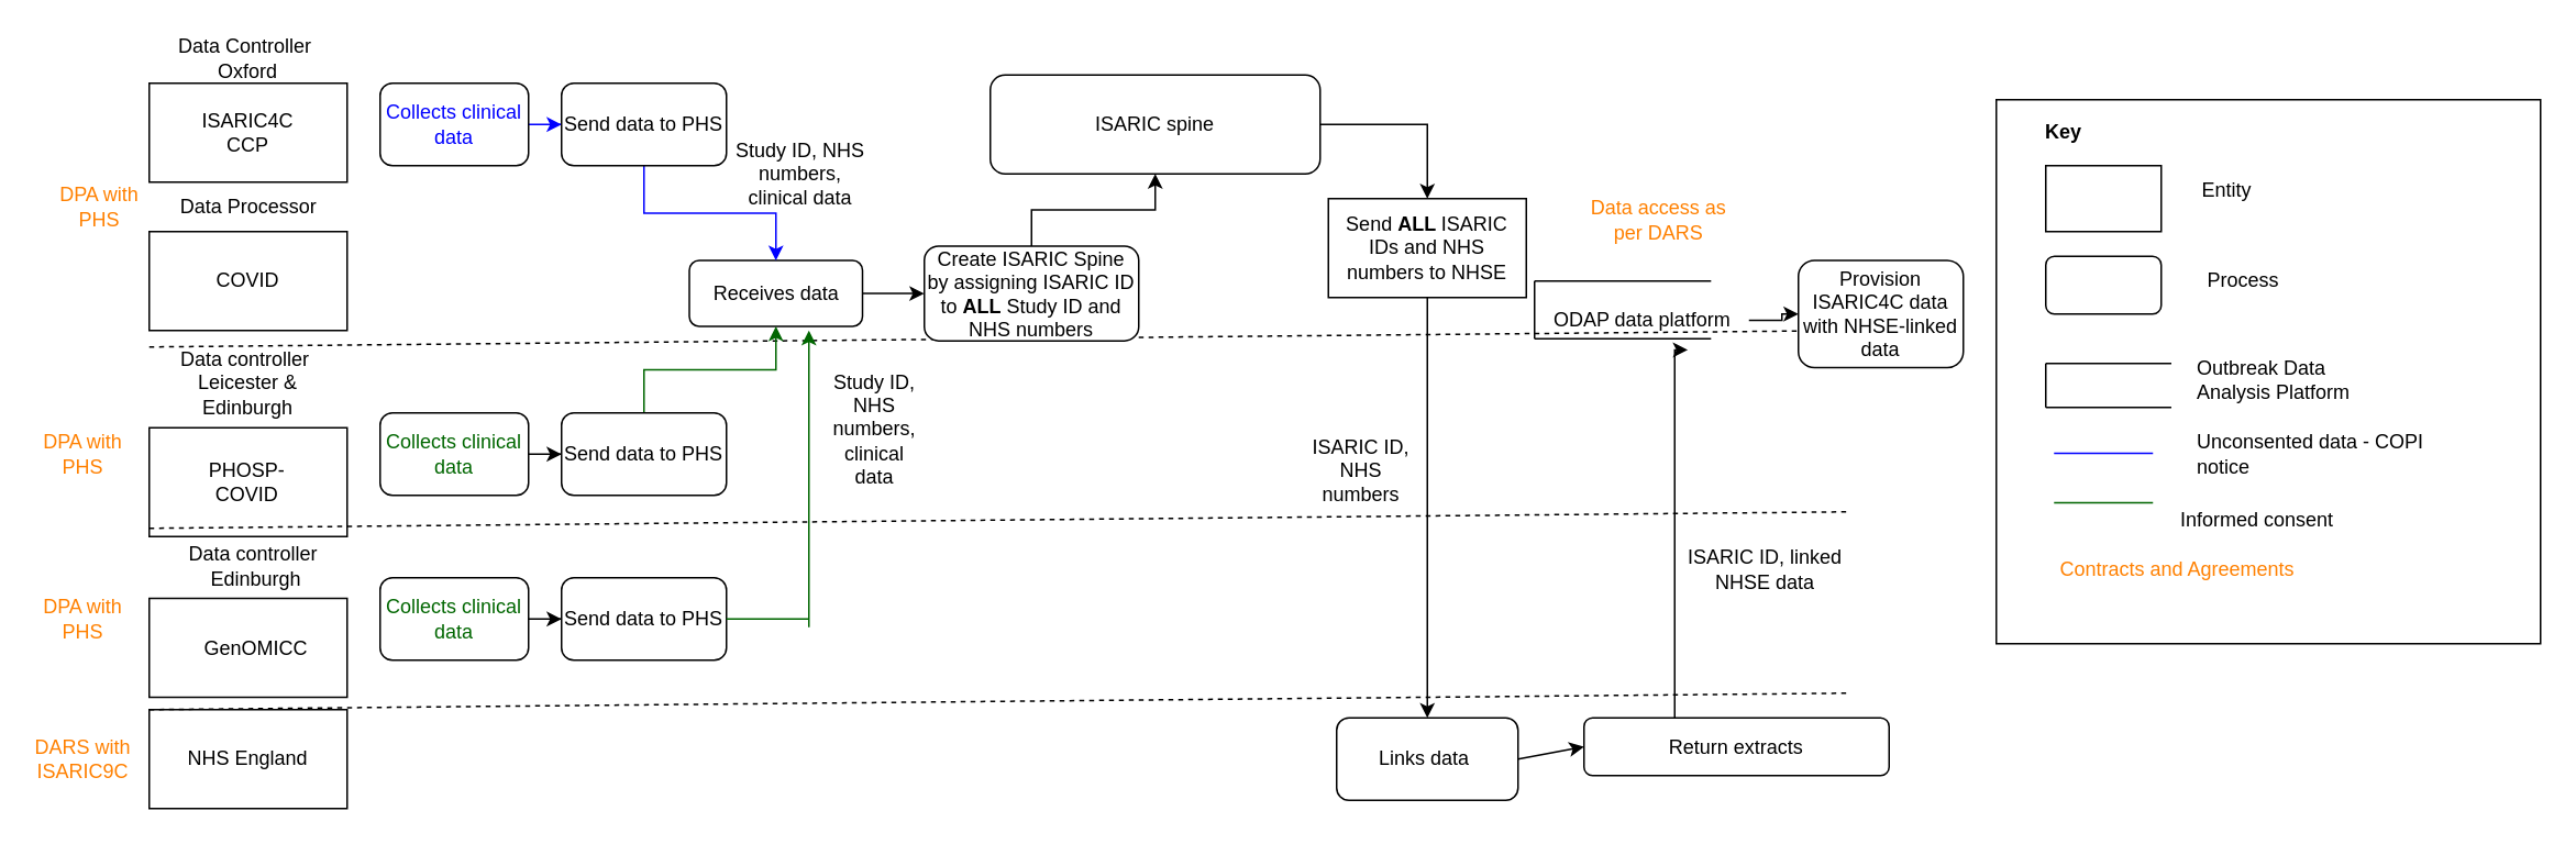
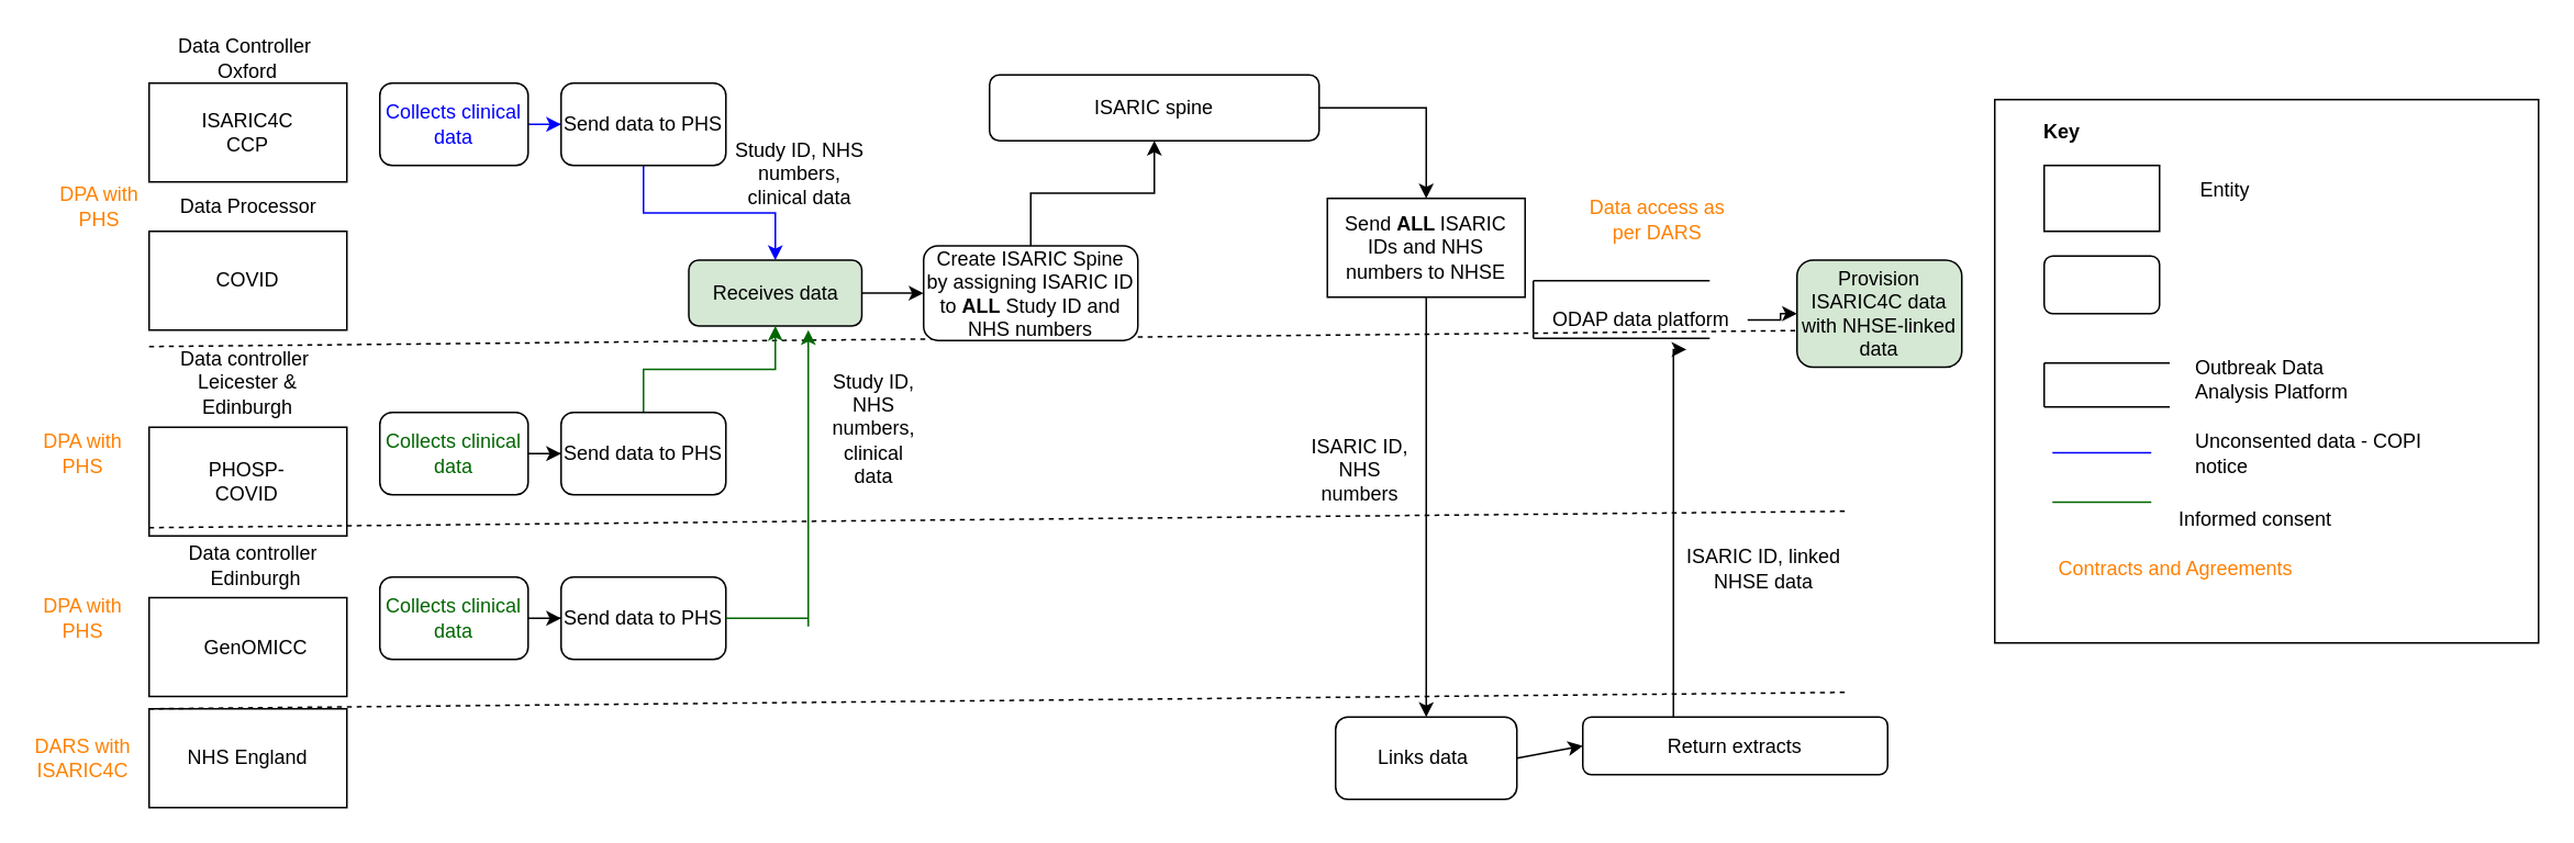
- <mxCell id="31" value="ISARIC spine" style="rounded=1;whiteSpace=wrap;html=1;" vertex="1" parent="1"><mxGeometry x="600" y="45" width="200" height="60" as="geometry" /></mxCell>
+ <mxCell id="31" value="ISARIC spine" style="rounded=1;whiteSpace=wrap;html=1;" vertex="1" parent="1"><mxGeometry x="600" y="45" width="200" height="40" as="geometry" /></mxCell>
- <mxCell id="71" value="Process" style="text;html=1;strokeColor=none;fillColor=none;align=center;verticalAlign=middle;whiteSpace=wrap;rounded=0;" vertex="1" parent="1"><mxGeometry x="1330" y="155" width="60" height="30" as="geometry" /></mxCell>
- <mxCell id="24" value="Receives data" style="rounded=1;whiteSpace=wrap;html=1;" vertex="1" parent="1"><mxGeometry x="417.5" y="157.5" width="105" height="40" as="geometry" /></mxCell>
+ <mxCell id="24" value="Receives data" style="rounded=1;whiteSpace=wrap;html=1;fillColor=#d5e8d4;" vertex="1" parent="1"><mxGeometry x="417.5" y="157.5" width="105" height="40" as="geometry" /></mxCell>
- <mxCell id="41" value="Provision ISARIC4C data with NHSE-linked data" style="rounded=1;whiteSpace=wrap;html=1;" vertex="1" parent="1"><mxGeometry x="1090" y="157.5" width="100" height="65" as="geometry" /></mxCell>
+ <mxCell id="41" value="Provision ISARIC4C data with NHSE-linked data" style="rounded=1;whiteSpace=wrap;html=1;fillColor=#d5e8d4;" vertex="1" parent="1"><mxGeometry x="1090" y="157.5" width="100" height="65" as="geometry" /></mxCell>
- <mxCell id="35" value="&lt;font color=&quot;#ff8000&quot;&gt;DARS with ISARIC9C&lt;/font&gt;" style="text;html=1;strokeColor=none;fillColor=none;align=center;verticalAlign=middle;whiteSpace=wrap;rounded=0;" vertex="1" parent="1"><mxGeometry x="20" y="445" width="60" height="30" as="geometry" /></mxCell>
+ <mxCell id="35" value="&lt;font color=&quot;#ff8000&quot;&gt;DARS with ISARIC4C&lt;/font&gt;" style="text;html=1;strokeColor=none;fillColor=none;align=center;verticalAlign=middle;whiteSpace=wrap;rounded=0;" vertex="1" parent="1"><mxGeometry x="20" y="445" width="60" height="30" as="geometry" /></mxCell>
